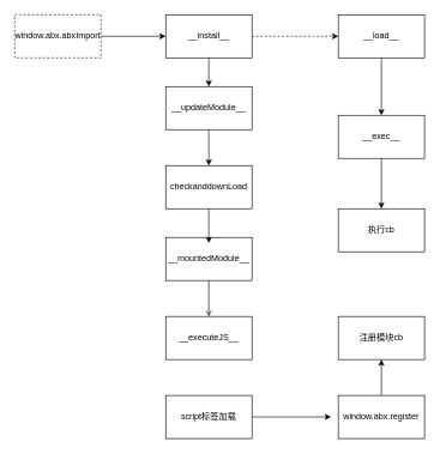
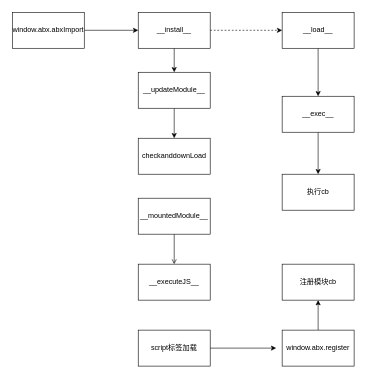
- <mxCell id="3" value="window.abx.abxImport" style="rounded=0;whiteSpace=wrap;html=1;dashed=1;" vertex="1" parent="1"><mxGeometry x="20" y="20" width="120" height="60" as="geometry" /></mxCell>
+ <mxCell id="3" value="window.abx.abxImport" style="rounded=0;whiteSpace=wrap;html=1;" vertex="1" parent="1"><mxGeometry x="20" y="20" width="120" height="60" as="geometry" /></mxCell>
- <mxCell id="18" style="edgeStyle=orthogonalEdgeStyle;rounded=0;orthogonalLoop=1;jettySize=auto;html=1;exitX=0.5;exitY=1;exitDx=0;exitDy=0;entryX=0.5;entryY=0.133;entryDx=0;entryDy=0;entryPerimeter=0;" edge="1" parent="1" source="9" target="16"><mxGeometry relative="1" as="geometry" /></mxCell>
